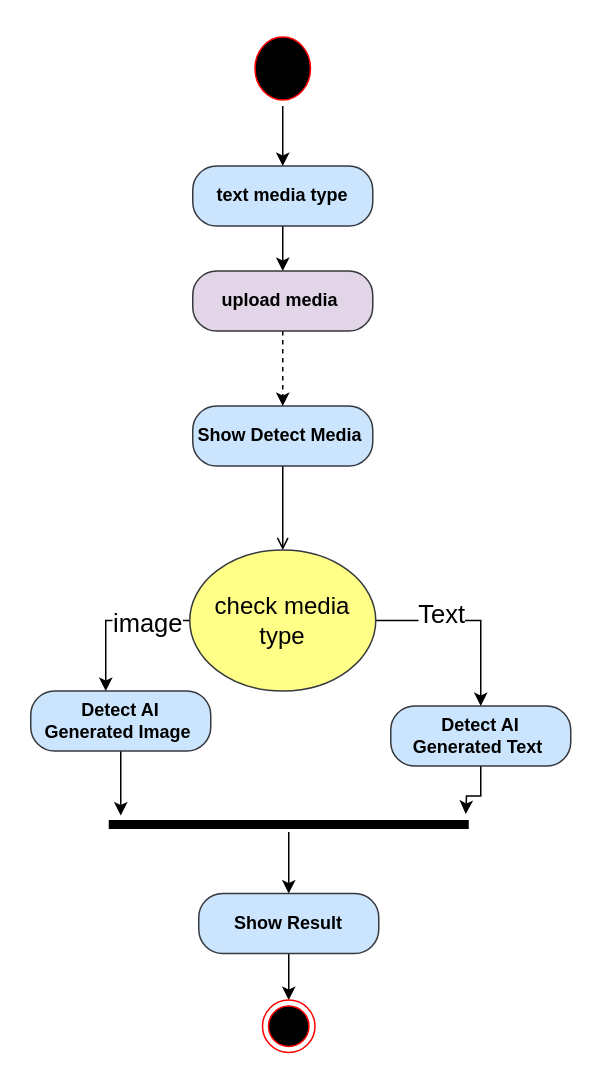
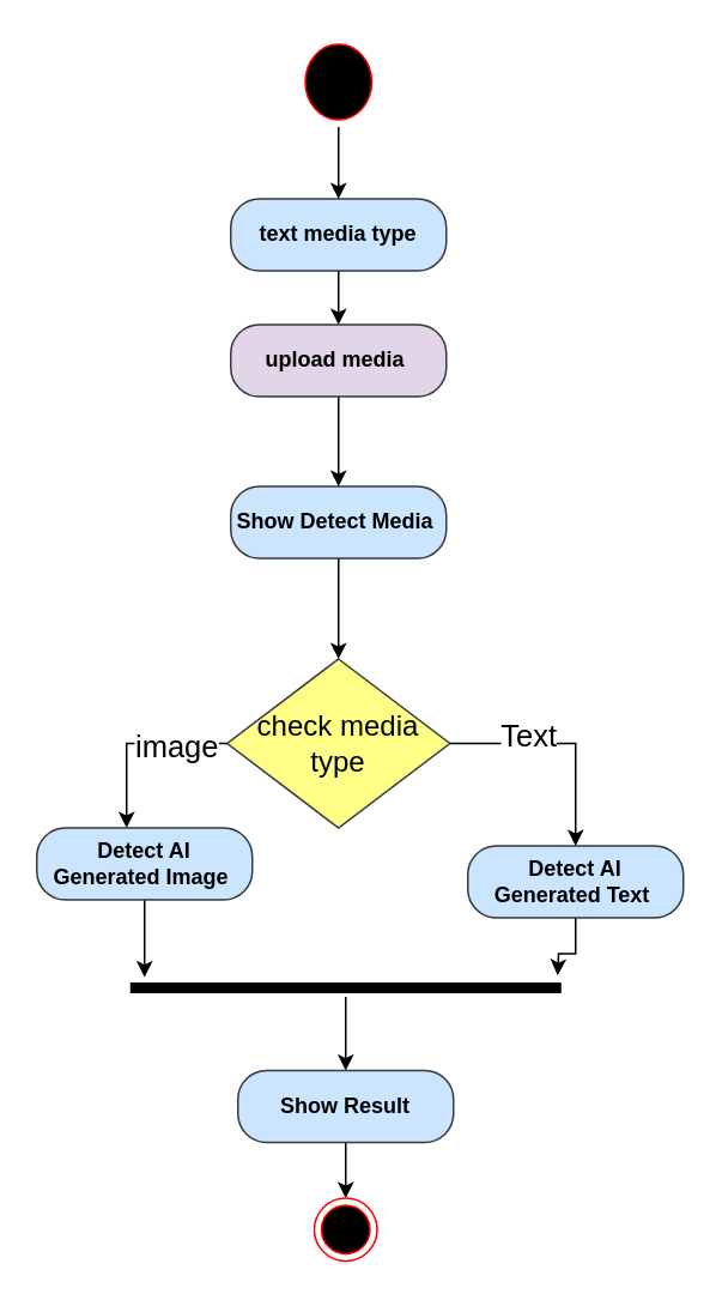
- <mxCell id="17" value="" style="edgeStyle=orthogonalEdgeStyle;rounded=0;orthogonalLoop=1;jettySize=auto;html=1;dashed=1;" edge="1" parent="1" source="18" target="7"><mxGeometry relative="1" as="geometry" /></mxCell>
+ <mxCell id="17" value="" style="edgeStyle=orthogonalEdgeStyle;rounded=0;orthogonalLoop=1;jettySize=auto;html=1;" edge="1" parent="1" source="18" target="7"><mxGeometry relative="1" as="geometry" /></mxCell>
- <mxCell id="6" value="" style="edgeStyle=orthogonalEdgeStyle;rounded=0;orthogonalLoop=1;jettySize=auto;html=1;endArrow=open;" edge="1" parent="1" source="7" target="24"><mxGeometry relative="1" as="geometry" /></mxCell>
+ <mxCell id="6" value="" style="edgeStyle=orthogonalEdgeStyle;rounded=0;orthogonalLoop=1;jettySize=auto;html=1;" edge="1" parent="1" source="7" target="24"><mxGeometry relative="1" as="geometry" /></mxCell>
- <mxCell id="24" value="&lt;font style=&quot;font-size: 16px;&quot;&gt;check media type&lt;/font&gt;" style="ellipse;whiteSpace=wrap;html=1;fillColor=#ffff88;strokeColor=#36393d;" parent="1" vertex="1"><mxGeometry x="126" y="366" width="124" height="94" as="geometry" /></mxCell>
+ <mxCell id="24" value="&lt;font style=&quot;font-size: 16px;&quot;&gt;check media type&lt;/font&gt;" style="rhombus;whiteSpace=wrap;html=1;fillColor=#ffff88;strokeColor=#36393d;" parent="1" vertex="1"><mxGeometry x="126" y="366" width="124" height="94" as="geometry" /></mxCell>
